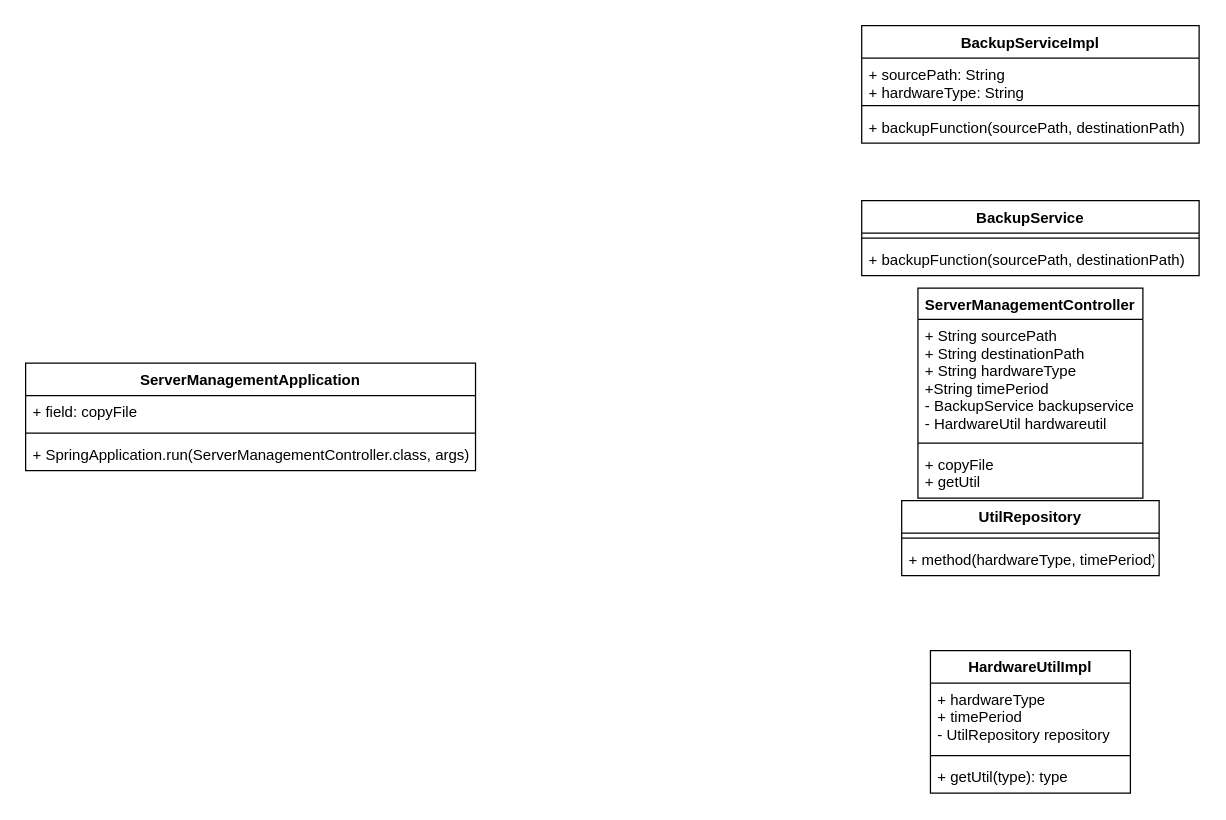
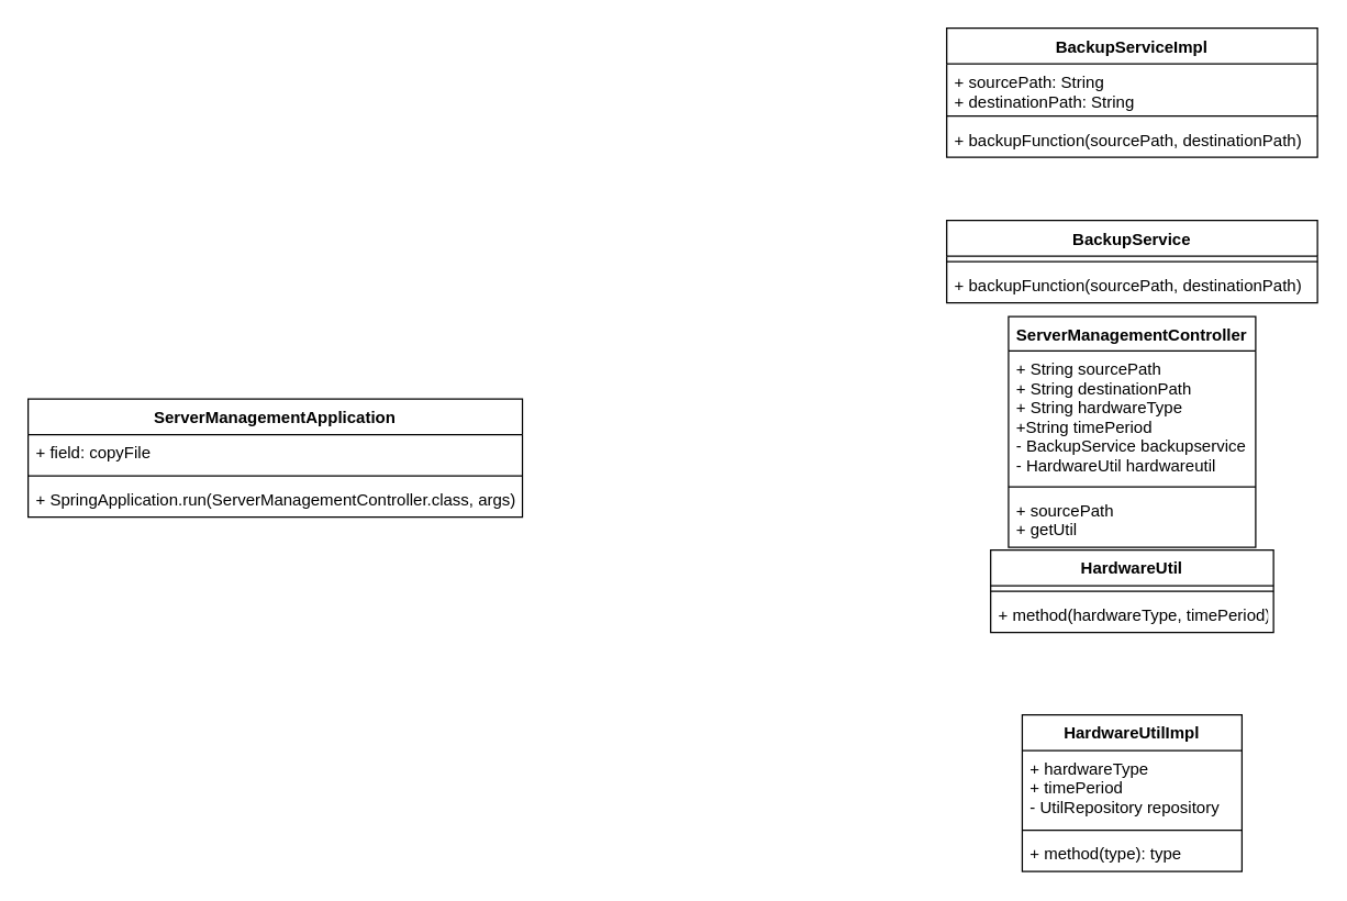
- <mxCell id="6" value="+ sourcePath: String&#10;+ hardwareType: String" style="text;strokeColor=none;fillColor=none;align=left;verticalAlign=top;spacingLeft=4;spacingRight=4;overflow=hidden;rotatable=0;points=[[0,0.5],[1,0.5]];portConstraint=eastwest;" parent="5" vertex="1"><mxGeometry y="26" width="270" height="34" as="geometry" /></mxCell>
+ <mxCell id="6" value="+ sourcePath: String&#10;+ destinationPath: String" style="text;strokeColor=none;fillColor=none;align=left;verticalAlign=top;spacingLeft=4;spacingRight=4;overflow=hidden;rotatable=0;points=[[0,0.5],[1,0.5]];portConstraint=eastwest;" parent="5" vertex="1"><mxGeometry y="26" width="270" height="34" as="geometry" /></mxCell>
- <mxCell id="19" value="+ copyFile&#10;+ getUtil" style="text;strokeColor=none;fillColor=none;align=left;verticalAlign=top;spacingLeft=4;spacingRight=4;overflow=hidden;rotatable=0;points=[[0,0.5],[1,0.5]];portConstraint=eastwest;" vertex="1" parent="16"><mxGeometry y="128" width="180" height="40" as="geometry" /></mxCell>
+ <mxCell id="19" value="+ sourcePath&#10;+ getUtil" style="text;strokeColor=none;fillColor=none;align=left;verticalAlign=top;spacingLeft=4;spacingRight=4;overflow=hidden;rotatable=0;points=[[0,0.5],[1,0.5]];portConstraint=eastwest;" vertex="1" parent="16"><mxGeometry y="128" width="180" height="40" as="geometry" /></mxCell>
- <mxCell id="2" value="UtilRepository" style="swimlane;fontStyle=1;align=center;verticalAlign=top;childLayout=stackLayout;horizontal=1;startSize=26;horizontalStack=0;resizeParent=1;resizeParentMax=0;resizeLast=0;collapsible=1;marginBottom=0;" parent="1" vertex="1"><mxGeometry x="721" y="400" width="206" height="60" as="geometry" /></mxCell>
+ <mxCell id="2" value="HardwareUtil" style="swimlane;fontStyle=1;align=center;verticalAlign=top;childLayout=stackLayout;horizontal=1;startSize=26;horizontalStack=0;resizeParent=1;resizeParentMax=0;resizeLast=0;collapsible=1;marginBottom=0;" parent="1" vertex="1"><mxGeometry x="721" y="400" width="206" height="60" as="geometry" /></mxCell>
- <mxCell id="12" value="+ getUtil(type): type" style="text;strokeColor=none;fillColor=none;align=left;verticalAlign=top;spacingLeft=4;spacingRight=4;overflow=hidden;rotatable=0;points=[[0,0.5],[1,0.5]];portConstraint=eastwest;" parent="9" vertex="1"><mxGeometry y="88" width="160" height="26" as="geometry" /></mxCell>
+ <mxCell id="12" value="+ method(type): type" style="text;strokeColor=none;fillColor=none;align=left;verticalAlign=top;spacingLeft=4;spacingRight=4;overflow=hidden;rotatable=0;points=[[0,0.5],[1,0.5]];portConstraint=eastwest;" parent="9" vertex="1"><mxGeometry y="88" width="160" height="26" as="geometry" /></mxCell>
